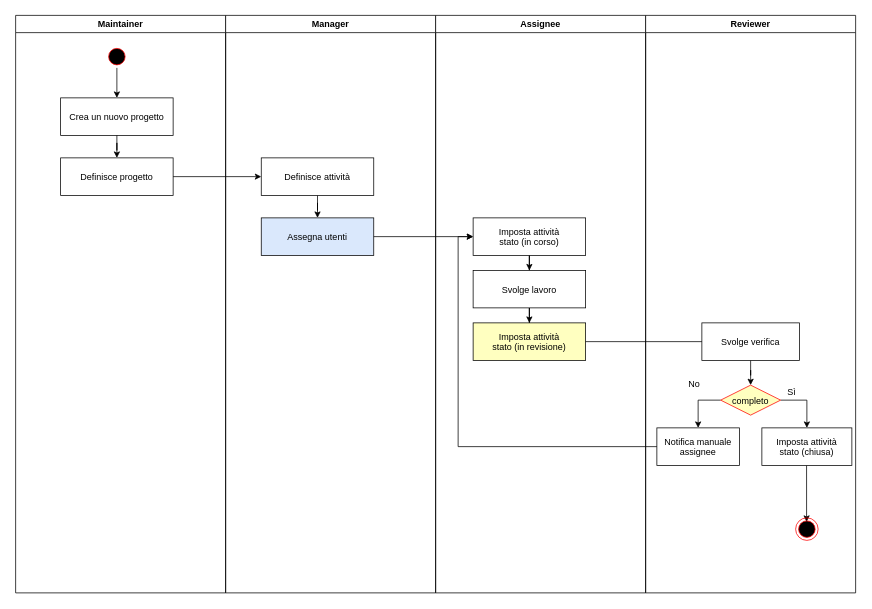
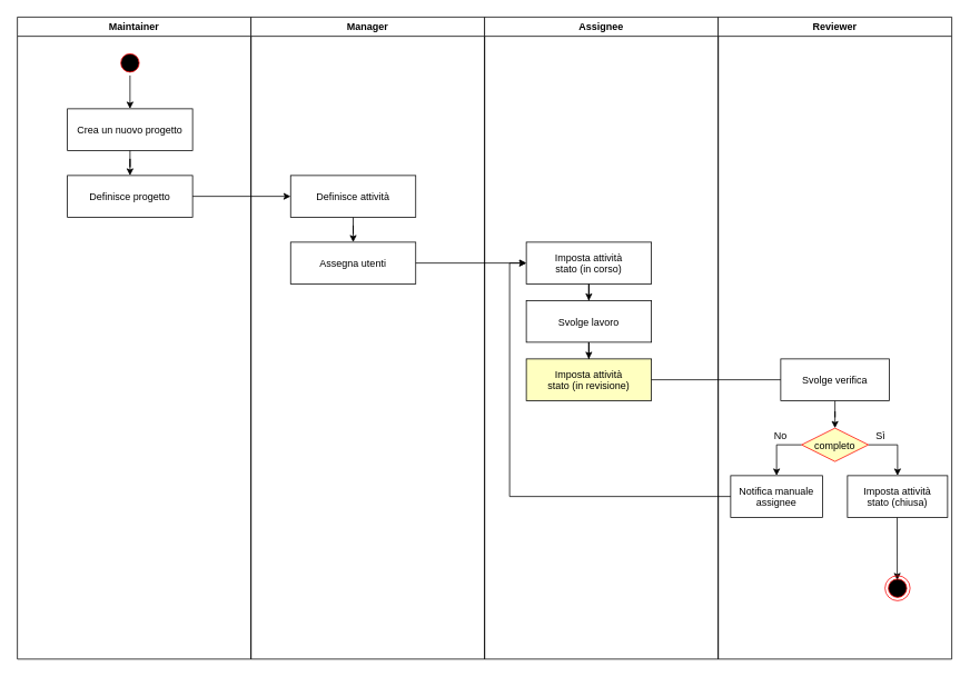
- <mxCell id="11" value="Assegna utenti" style="fillColor=#dae8fc;" vertex="1" parent="8"><mxGeometry x="47.5" y="270" width="150" height="50" as="geometry" /></mxCell>
+ <mxCell id="11" value="Assegna utenti" style="" vertex="1" parent="8"><mxGeometry x="47.5" y="270" width="150" height="50" as="geometry" /></mxCell>
- <mxCell id="28" value="No" style="text;html=1;align=center;verticalAlign=middle;whiteSpace=wrap;rounded=0;" vertex="1" parent="18"><mxGeometry x="50" y="483" width="30" height="17" as="geometry" /></mxCell>
+ <mxCell id="28" value="No" style="text;html=1;align=center;verticalAlign=middle;whiteSpace=wrap;rounded=0;" vertex="1" parent="18"><mxGeometry x="60" y="493" width="30" height="17" as="geometry" /></mxCell>
